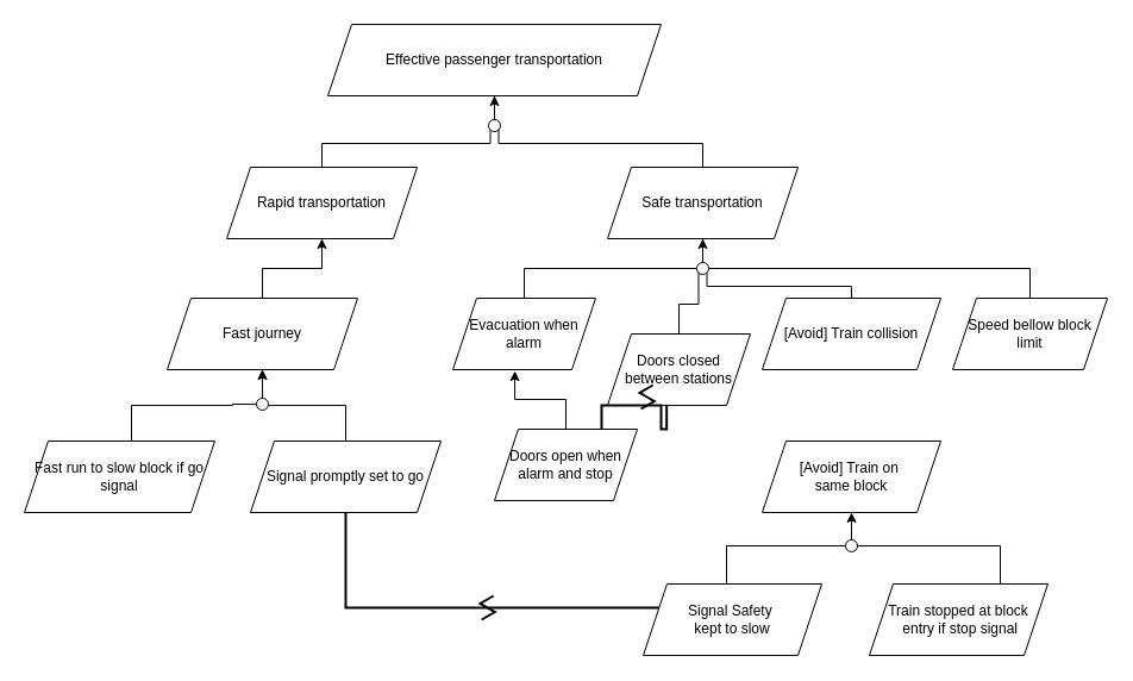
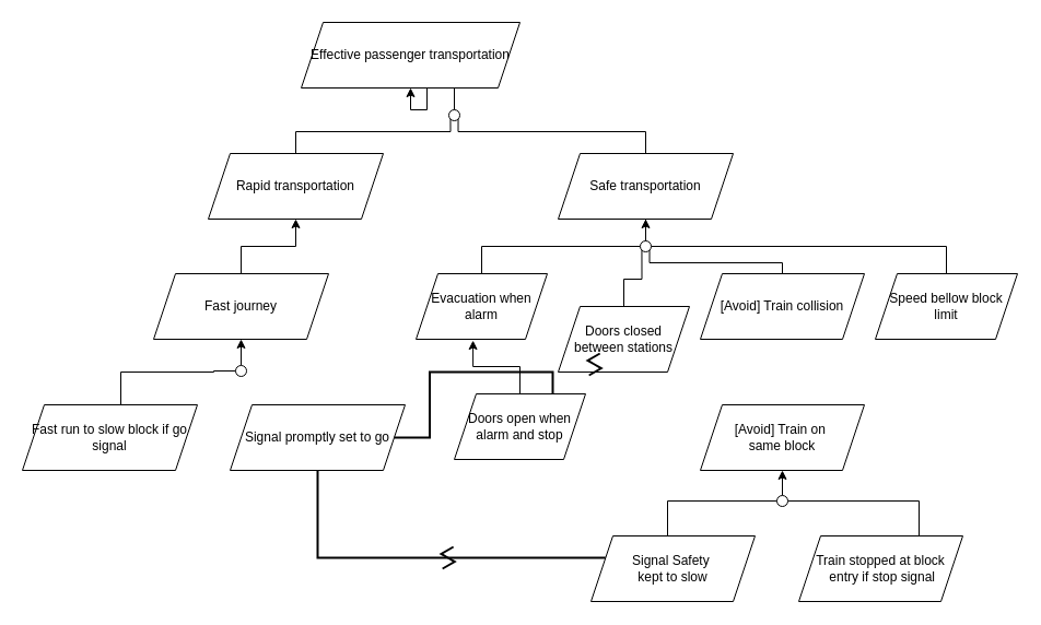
- <mxCell id="2" value="Effective passenger transportation" style="shape=parallelogram;perimeter=parallelogramPerimeter;whiteSpace=wrap;html=1;fixedSize=1;" vertex="1" parent="1"><mxGeometry x="275" y="20" width="280" height="60" as="geometry" /></mxCell>
+ <mxCell id="2" value="Effective passenger transportation" style="shape=parallelogram;perimeter=parallelogramPerimeter;whiteSpace=wrap;html=1;fixedSize=1;" vertex="1" parent="1"><mxGeometry x="275" y="20" width="200" height="60" as="geometry" /></mxCell>
- <mxCell id="11" value="" style="edgeStyle=orthogonalEdgeStyle;rounded=0;orthogonalLoop=1;jettySize=auto;html=1;" edge="1" parent="1" source="12" target="8"><mxGeometry relative="1" as="geometry" /></mxCell>
- <mxCell id="33" style="edgeStyle=orthogonalEdgeStyle;rounded=0;orthogonalLoop=1;jettySize=auto;html=1;exitX=0.75;exitY=0;exitDx=0;exitDy=0;entryX=0.414;entryY=0.998;entryDx=0;entryDy=0;entryPerimeter=0;endArrow=none;endFill=0;strokeWidth=2;" edge="1" parent="1" source="31" target="16"><mxGeometry relative="1" as="geometry" /></mxCell>
+ <mxCell id="33" style="edgeStyle=orthogonalEdgeStyle;rounded=0;orthogonalLoop=1;jettySize=auto;html=1;exitX=0.75;exitY=0;exitDx=0;exitDy=0;endArrow=none;endFill=0;strokeWidth=2;" edge="1" parent="1" source="31" target="12"><mxGeometry relative="1" as="geometry" /></mxCell>
